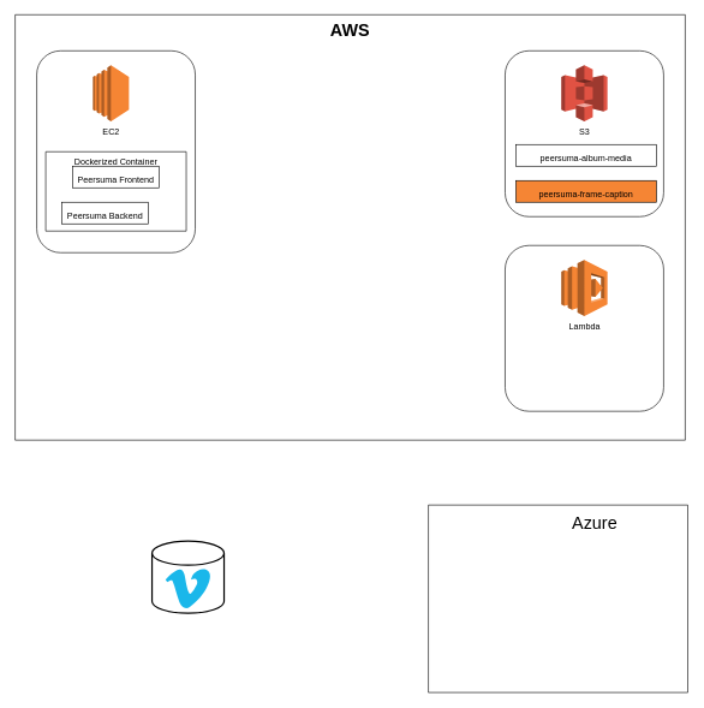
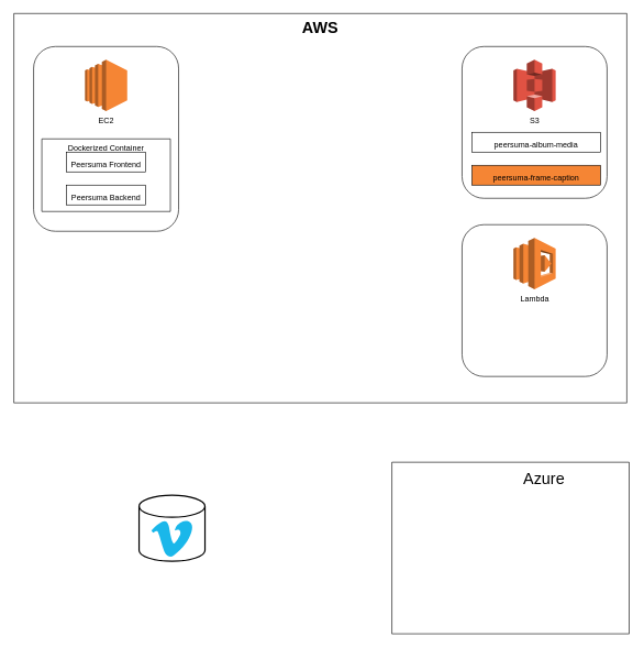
- <mxCell id="16" value="EC2" style="outlineConnect=0;dashed=0;verticalLabelPosition=bottom;verticalAlign=top;align=center;html=1;shape=mxgraph.aws3.ec2;fillColor=#F58534;gradientColor=none;aspect=fixed;" vertex="1" parent="14"><mxGeometry x="78" y="19.995" width="50" height="77.81" as="geometry" /></mxCell>
+ <mxCell id="16" value="EC2" style="outlineConnect=0;dashed=0;verticalLabelPosition=bottom;verticalAlign=top;align=center;html=1;shape=mxgraph.aws3.ec2;fillColor=#F58534;gradientColor=none;aspect=fixed;" vertex="1" parent="14"><mxGeometry x="78" y="19.995" width="64" height="77.81" as="geometry" /></mxCell>
- <mxCell id="18" value="&lt;font style=&quot;font-size: 12px ; line-height: 1.2&quot;&gt;Peersuma Backend&lt;/font&gt;" style="rounded=0;whiteSpace=wrap;html=1;fontSize=23;" vertex="1" parent="14"><mxGeometry x="35" y="210" width="120" height="30" as="geometry" /></mxCell>
+ <mxCell id="18" value="&lt;font style=&quot;font-size: 12px ; line-height: 1.2&quot;&gt;Peersuma Backend&lt;/font&gt;" style="rounded=0;whiteSpace=wrap;html=1;fontSize=23;" vertex="1" parent="14"><mxGeometry x="50" y="210" width="120" height="30" as="geometry" /></mxCell>
